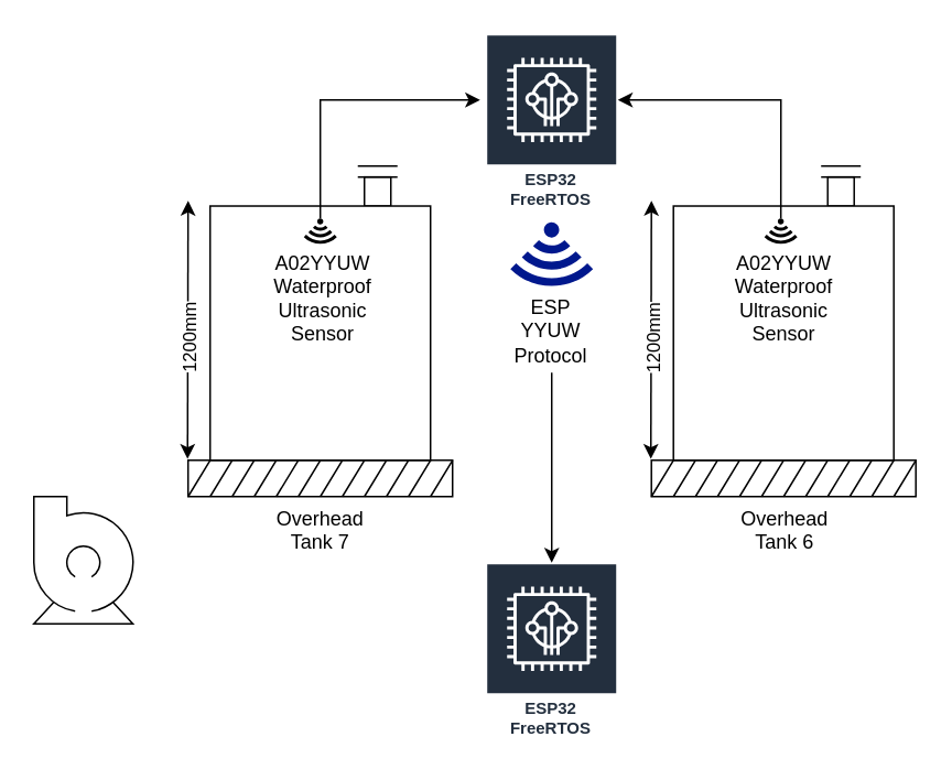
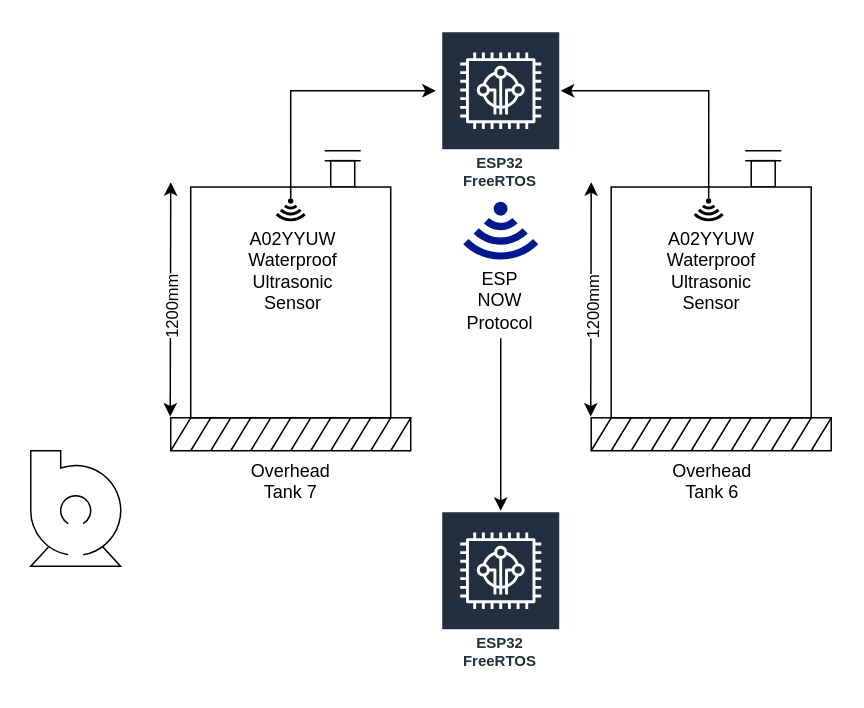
- <mxCell id="14" value="ESP YYUW&lt;br&gt;Protocol" style="text;html=1;strokeColor=none;fillColor=none;align=center;verticalAlign=middle;whiteSpace=wrap;rounded=0;" vertex="1" parent="1"><mxGeometry x="308.32" y="175" width="50" height="50" as="geometry" /></mxCell>
+ <mxCell id="14" value="ESP NOW&lt;br&gt;Protocol" style="text;html=1;strokeColor=none;fillColor=none;align=center;verticalAlign=middle;whiteSpace=wrap;rounded=0;" vertex="1" parent="1"><mxGeometry x="308.32" y="175" width="50" height="50" as="geometry" /></mxCell>
